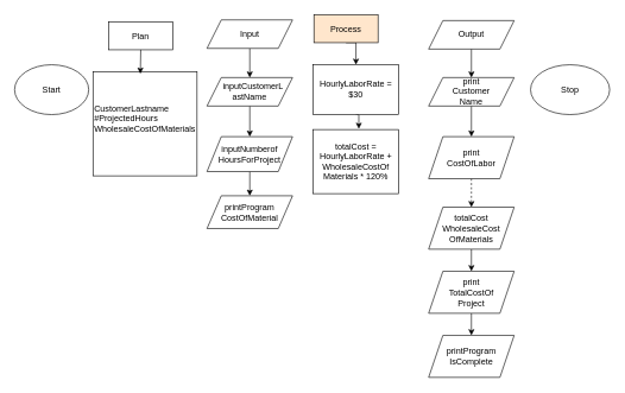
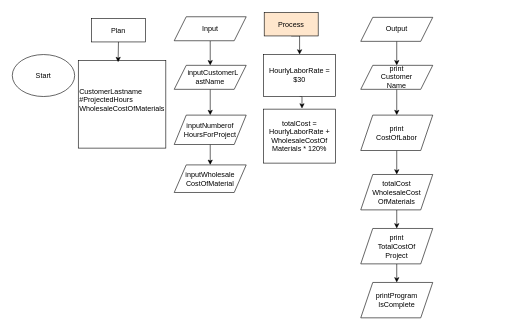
- <mxCell id="2" value="Stop" style="ellipse;whiteSpace=wrap;html=1;" parent="1" vertex="1"><mxGeometry x="744" y="90" width="111" height="70" as="geometry" /></mxCell>
- <mxCell id="21" style="edgeStyle=orthogonalEdgeStyle;rounded=0;orthogonalLoop=1;jettySize=auto;html=1;exitX=0.5;exitY=1;exitDx=0;exitDy=0;entryX=0.5;entryY=0;entryDx=0;entryDy=0;dashed=1;" parent="1" source="22" target="24" edge="1"><mxGeometry relative="1" as="geometry" /></mxCell>
+ <mxCell id="21" style="edgeStyle=orthogonalEdgeStyle;rounded=0;orthogonalLoop=1;jettySize=auto;html=1;exitX=0.5;exitY=1;exitDx=0;exitDy=0;entryX=0.5;entryY=0;entryDx=0;entryDy=0;" parent="1" source="22" target="24" edge="1"><mxGeometry relative="1" as="geometry" /></mxCell>
- <mxCell id="16" value="&lt;div&gt;&lt;span style=&quot;background-color: initial;&quot;&gt;printProgram&lt;/span&gt;&lt;/div&gt;&lt;div&gt;&lt;span style=&quot;background-color: initial;&quot;&gt;CostOfMaterial&lt;/span&gt;&lt;/div&gt;" style="shape=parallelogram;perimeter=parallelogramPerimeter;whiteSpace=wrap;html=1;fixedSize=1;" parent="1" vertex="1"><mxGeometry x="290" y="274" width="120" height="46" as="geometry" /></mxCell>
+ <mxCell id="16" value="&lt;div&gt;&lt;span style=&quot;background-color: initial;&quot;&gt;inputWholesale&lt;/span&gt;&lt;/div&gt;&lt;div&gt;&lt;span style=&quot;background-color: initial;&quot;&gt;CostOfMaterial&lt;/span&gt;&lt;/div&gt;" style="shape=parallelogram;perimeter=parallelogramPerimeter;whiteSpace=wrap;html=1;fixedSize=1;" parent="1" vertex="1"><mxGeometry x="290" y="274" width="120" height="46" as="geometry" /></mxCell>
